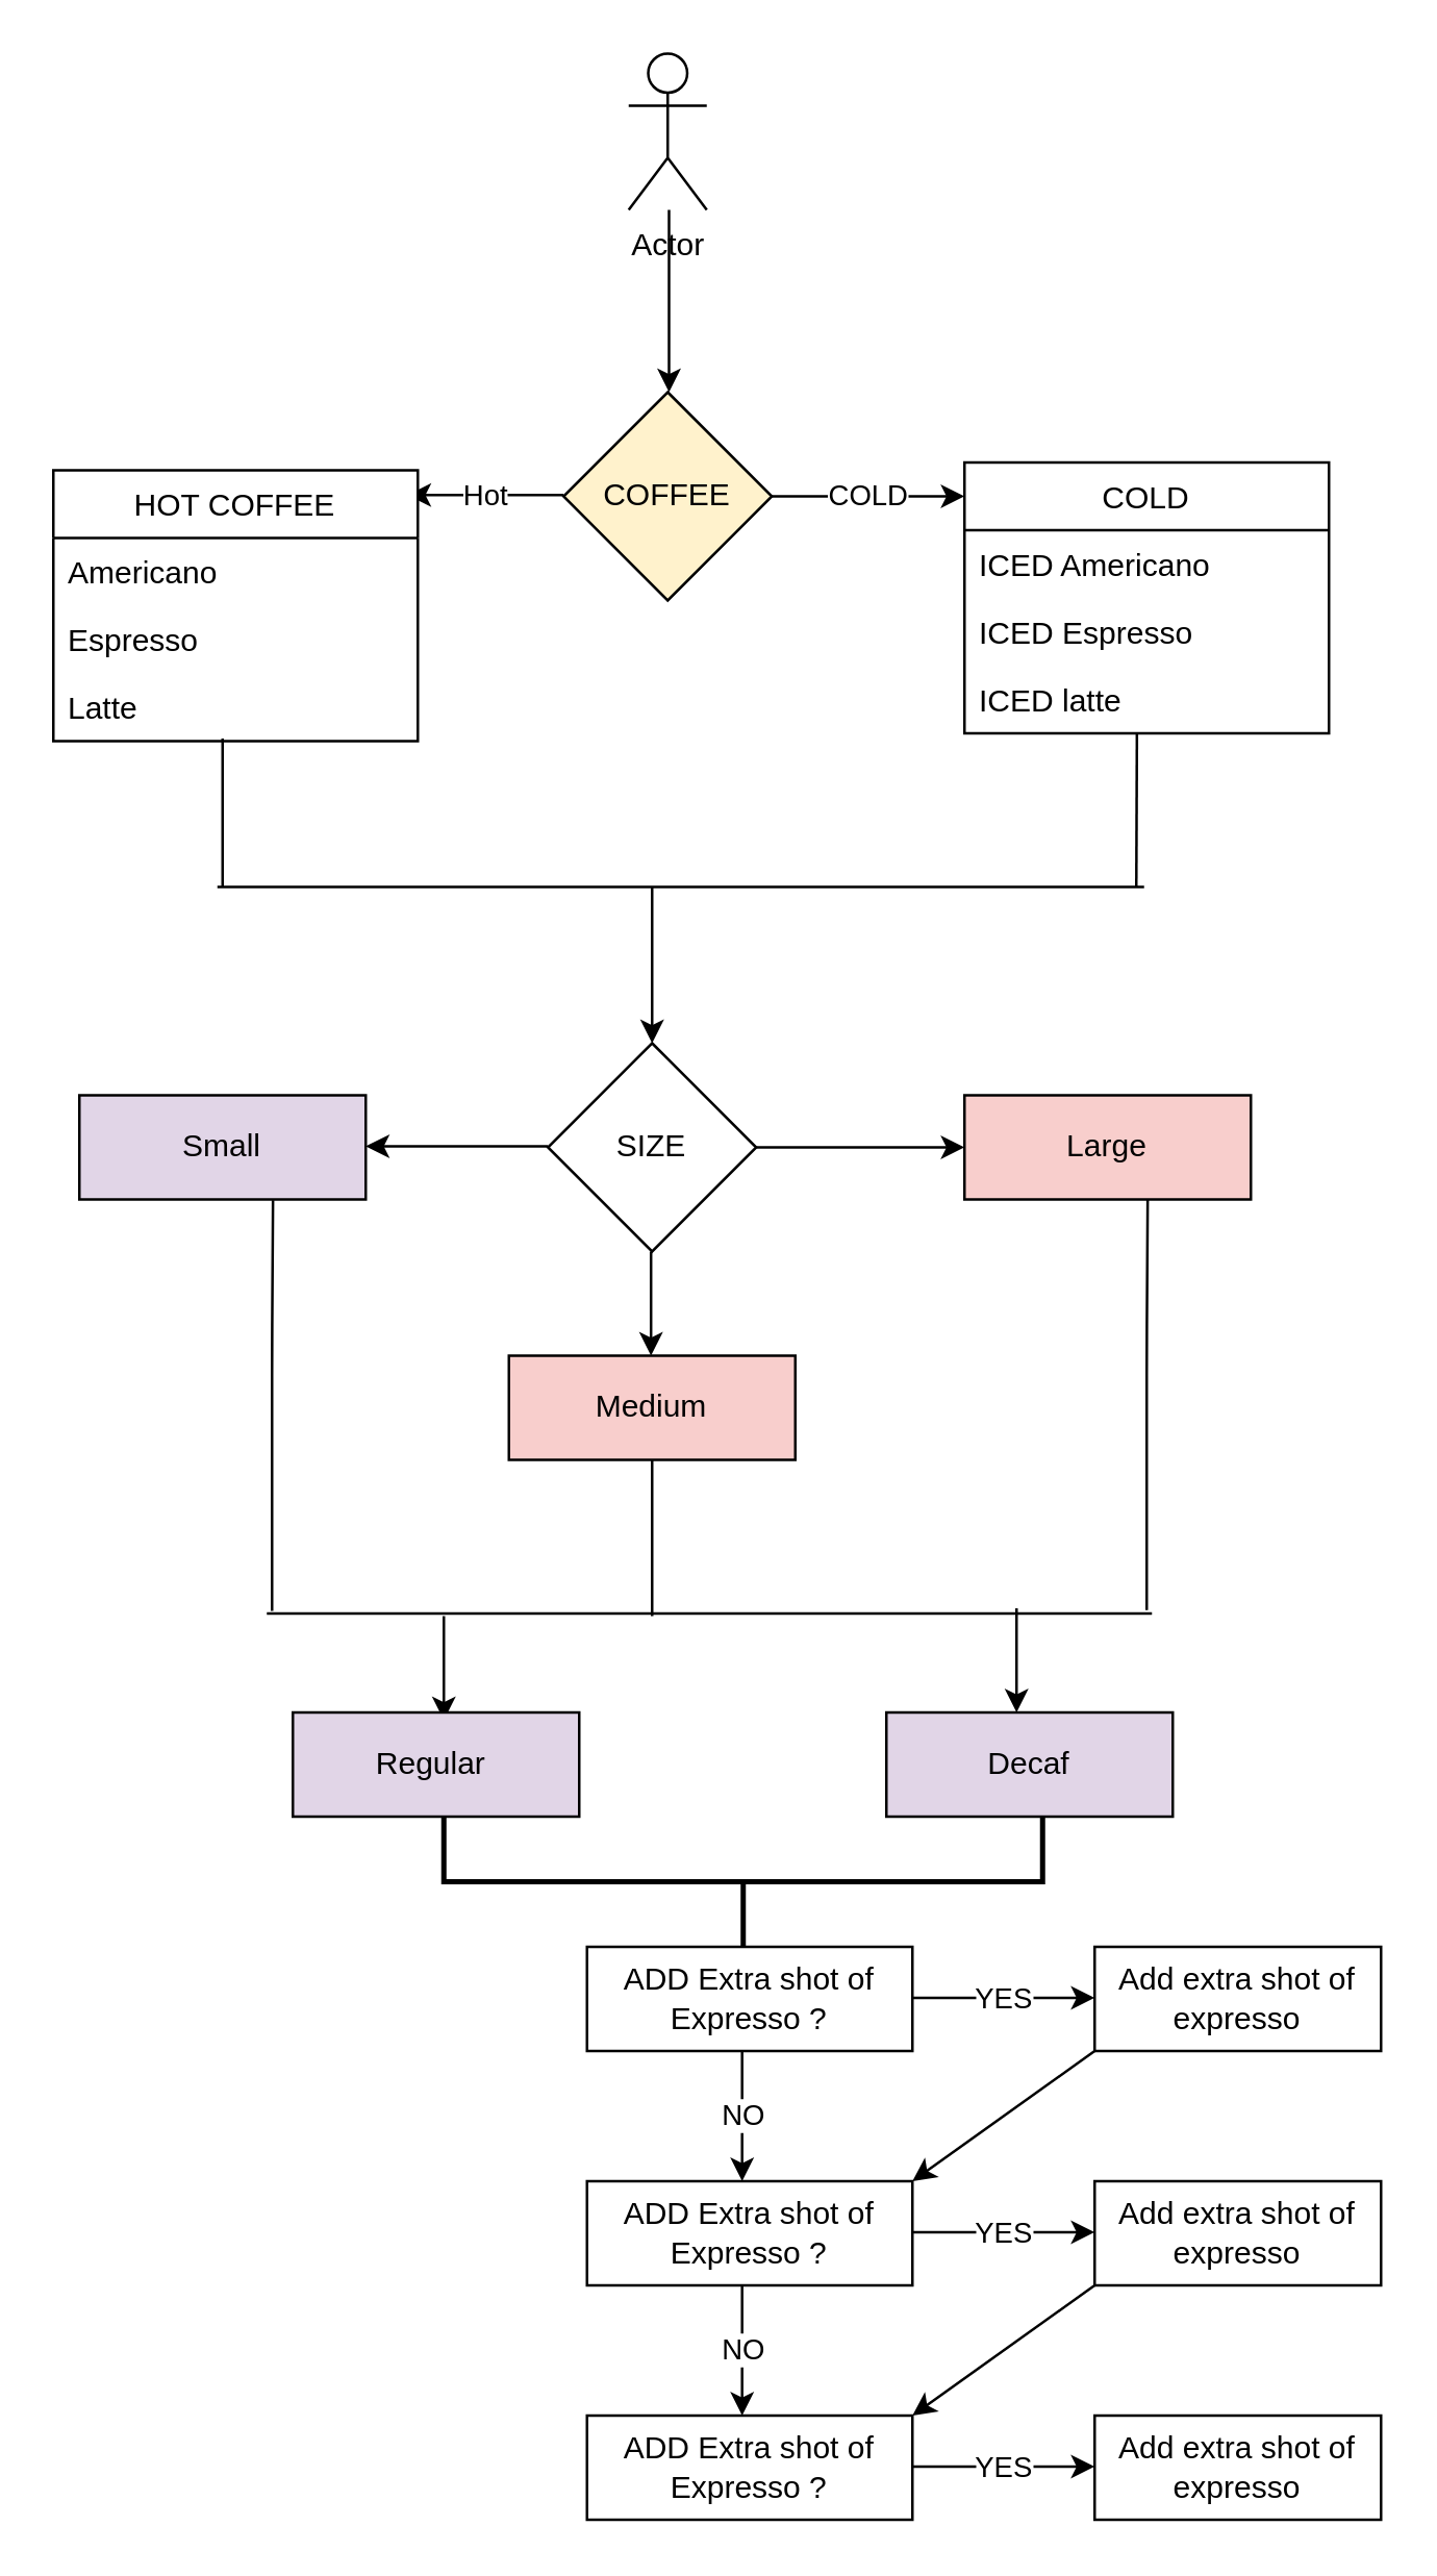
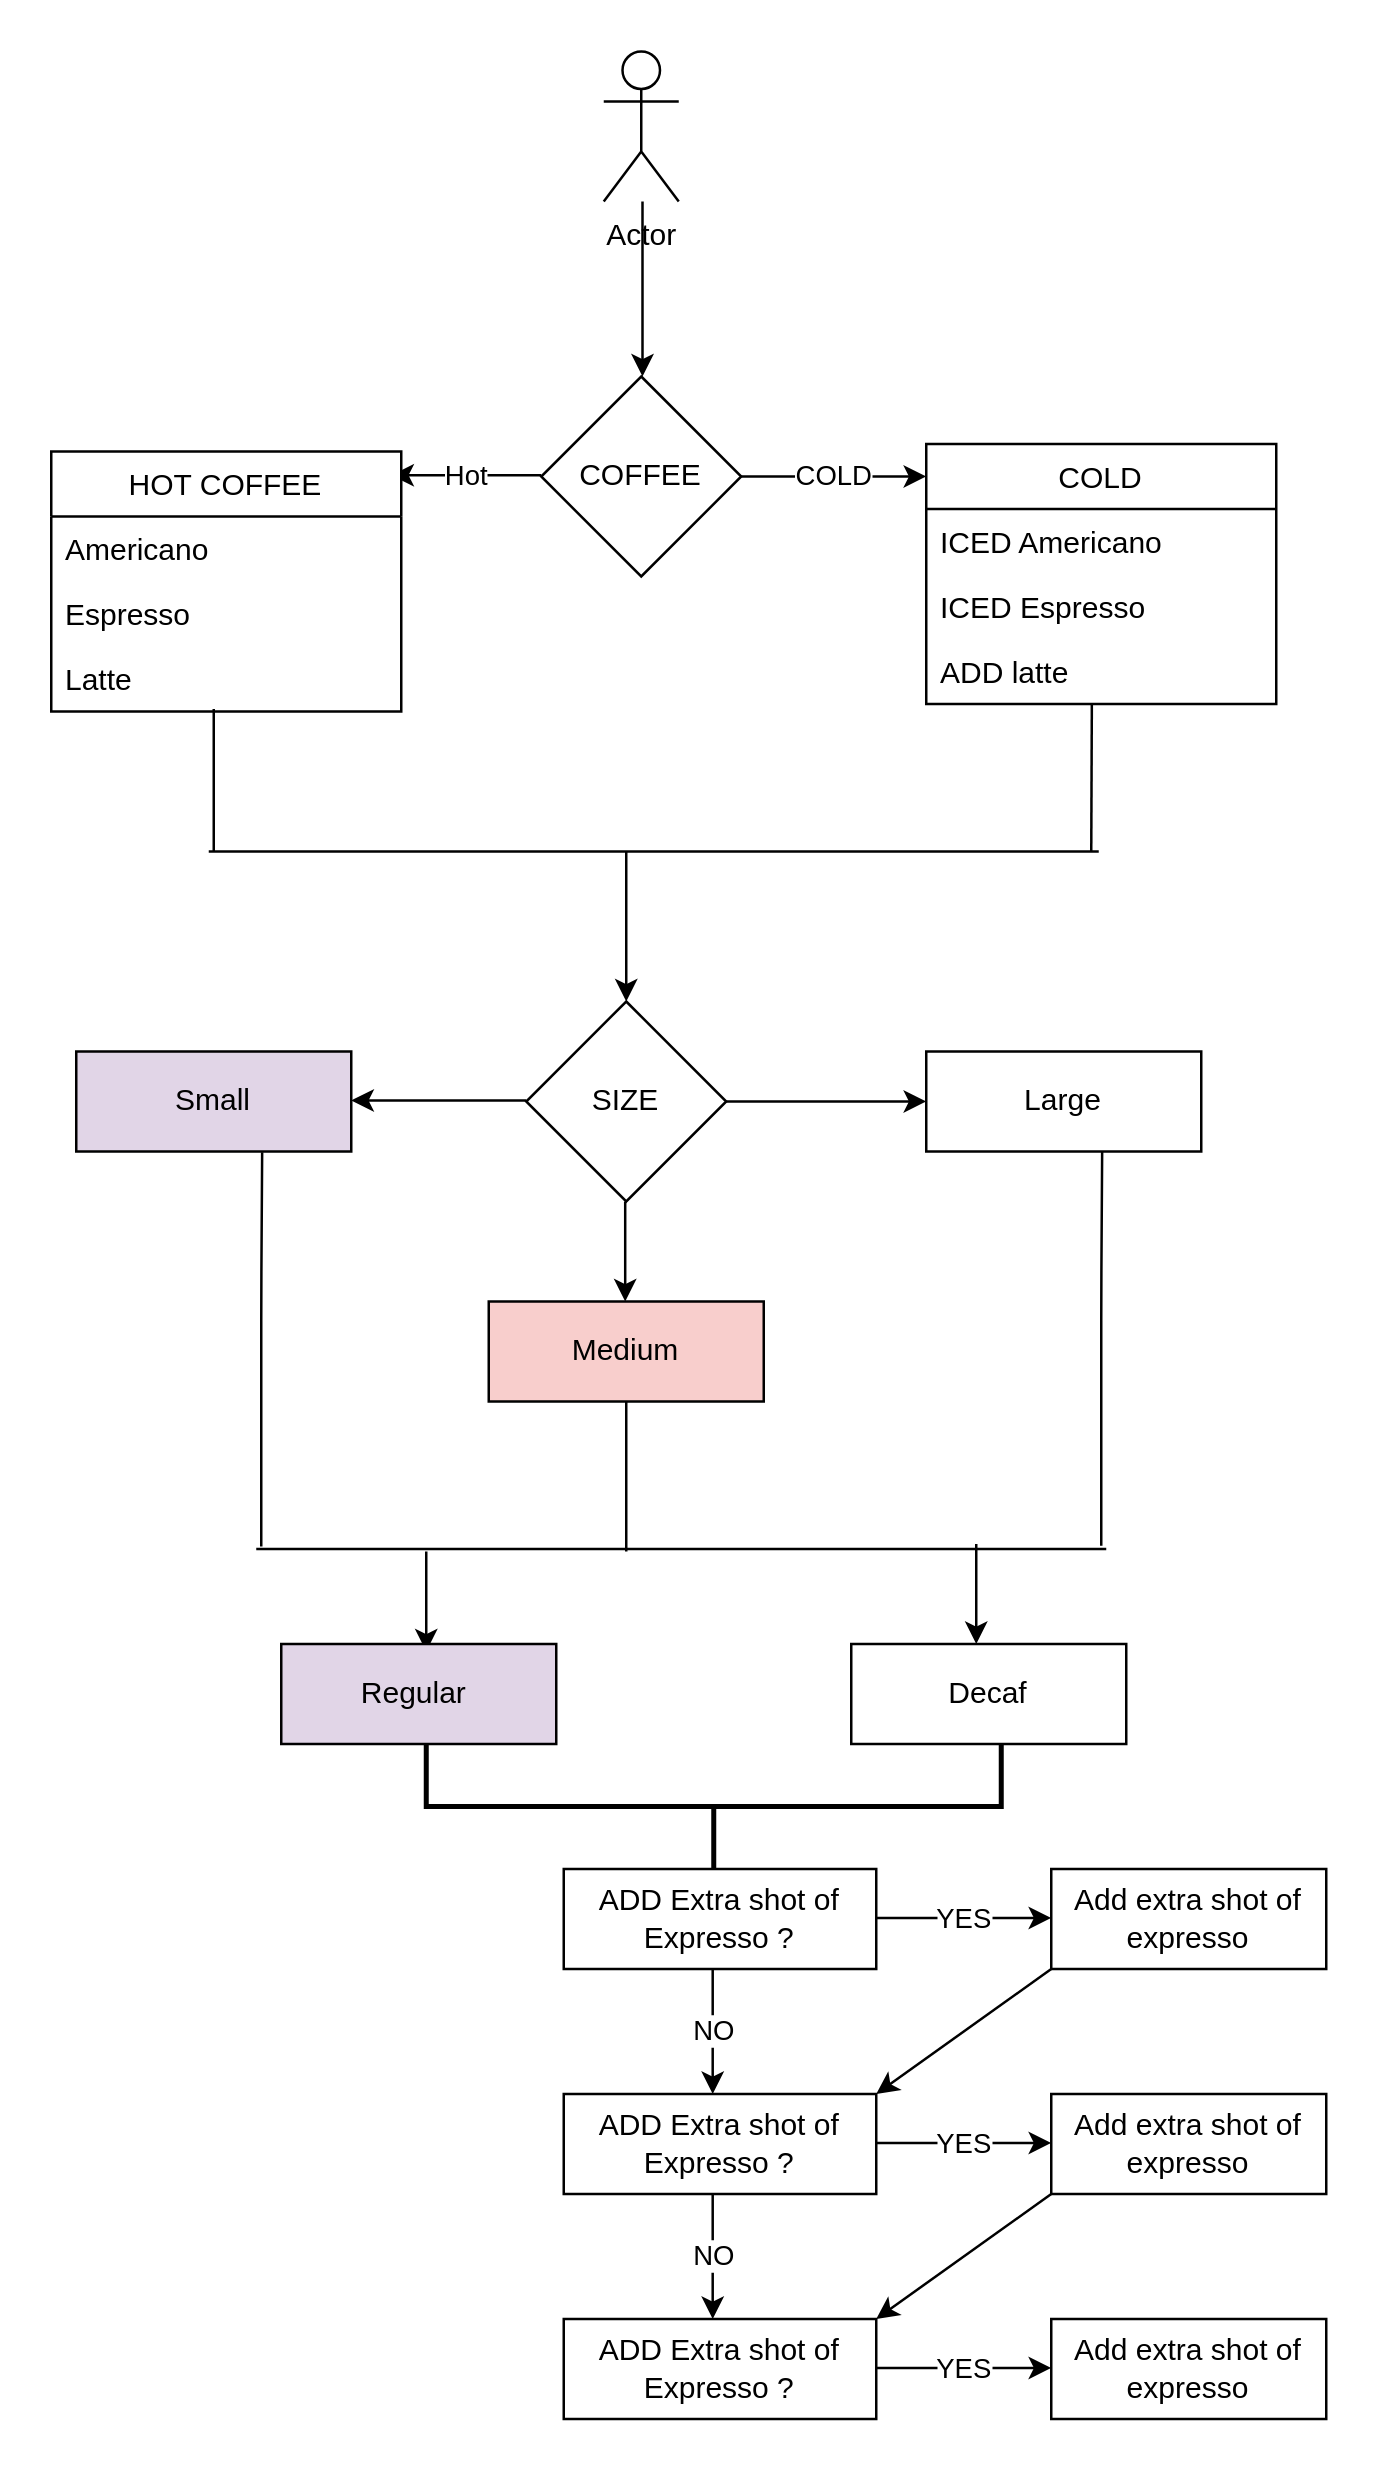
- <mxCell id="3" value="COFFEE" style="rhombus;whiteSpace=wrap;html=1;fillColor=#fff2cc;" vertex="1" parent="1"><mxGeometry x="216" y="150" width="80" height="80" as="geometry" /></mxCell>
+ <mxCell id="3" value="COFFEE" style="rhombus;whiteSpace=wrap;html=1;" vertex="1" parent="1"><mxGeometry x="216" y="150" width="80" height="80" as="geometry" /></mxCell>
- <mxCell id="13" value="ICED latte" style="text;strokeColor=none;fillColor=none;align=left;verticalAlign=top;spacingLeft=4;spacingRight=4;overflow=hidden;rotatable=0;points=[[0,0.5],[1,0.5]];portConstraint=eastwest;" vertex="1" parent="10"><mxGeometry y="78" width="140" height="26" as="geometry" /></mxCell>
+ <mxCell id="13" value="ADD latte" style="text;strokeColor=none;fillColor=none;align=left;verticalAlign=top;spacingLeft=4;spacingRight=4;overflow=hidden;rotatable=0;points=[[0,0.5],[1,0.5]];portConstraint=eastwest;" vertex="1" parent="10"><mxGeometry y="78" width="140" height="26" as="geometry" /></mxCell>
- <mxCell id="23" value="Large" style="rounded=0;whiteSpace=wrap;html=1;fillColor=#f8cecc;" vertex="1" parent="1"><mxGeometry x="370" y="420" width="110" height="40" as="geometry" /></mxCell>
+ <mxCell id="23" value="Large" style="rounded=0;whiteSpace=wrap;html=1;" vertex="1" parent="1"><mxGeometry x="370" y="420" width="110" height="40" as="geometry" /></mxCell>
- <mxCell id="33" value="Decaf" style="rounded=0;whiteSpace=wrap;html=1;fillColor=#e1d5e7;" vertex="1" parent="1"><mxGeometry x="340" y="657" width="110" height="40" as="geometry" /></mxCell>
+ <mxCell id="33" value="Decaf" style="rounded=0;whiteSpace=wrap;html=1;" vertex="1" parent="1"><mxGeometry x="340" y="657" width="110" height="40" as="geometry" /></mxCell>
